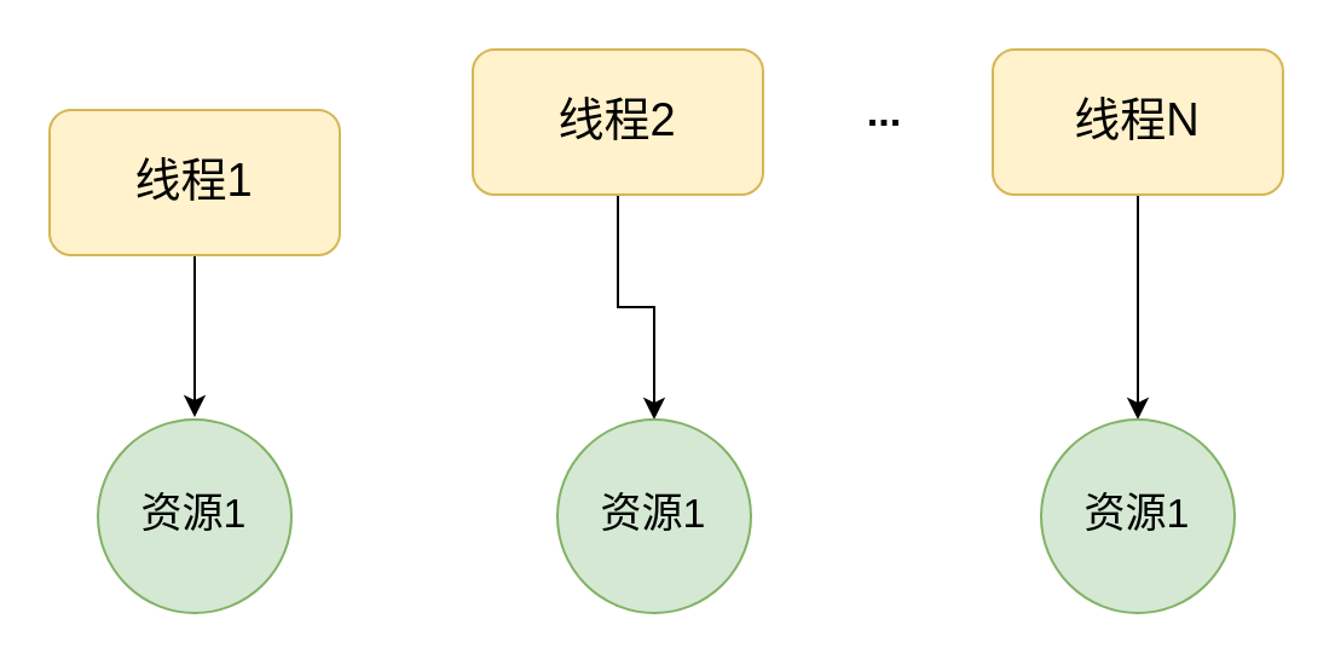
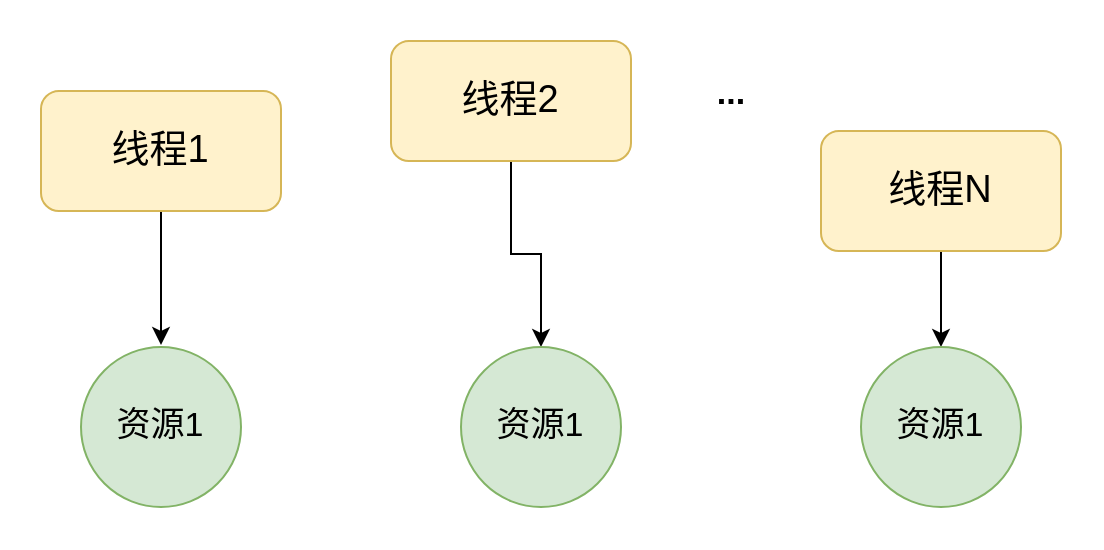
- <mxCell id="7" value="&lt;font style=&quot;font-size: 19px;&quot;&gt;线程N&lt;/font&gt;" style="rounded=1;whiteSpace=wrap;html=1;fillColor=#fff2cc;strokeColor=#d6b656;" vertex="1" parent="1"><mxGeometry x="410" y="20" width="120" height="60" as="geometry" /></mxCell>
+ <mxCell id="7" value="&lt;font style=&quot;font-size: 19px;&quot;&gt;线程N&lt;/font&gt;" style="rounded=1;whiteSpace=wrap;html=1;fillColor=#fff2cc;strokeColor=#d6b656;" vertex="1" parent="1"><mxGeometry x="410" y="65" width="120" height="60" as="geometry" /></mxCell>
